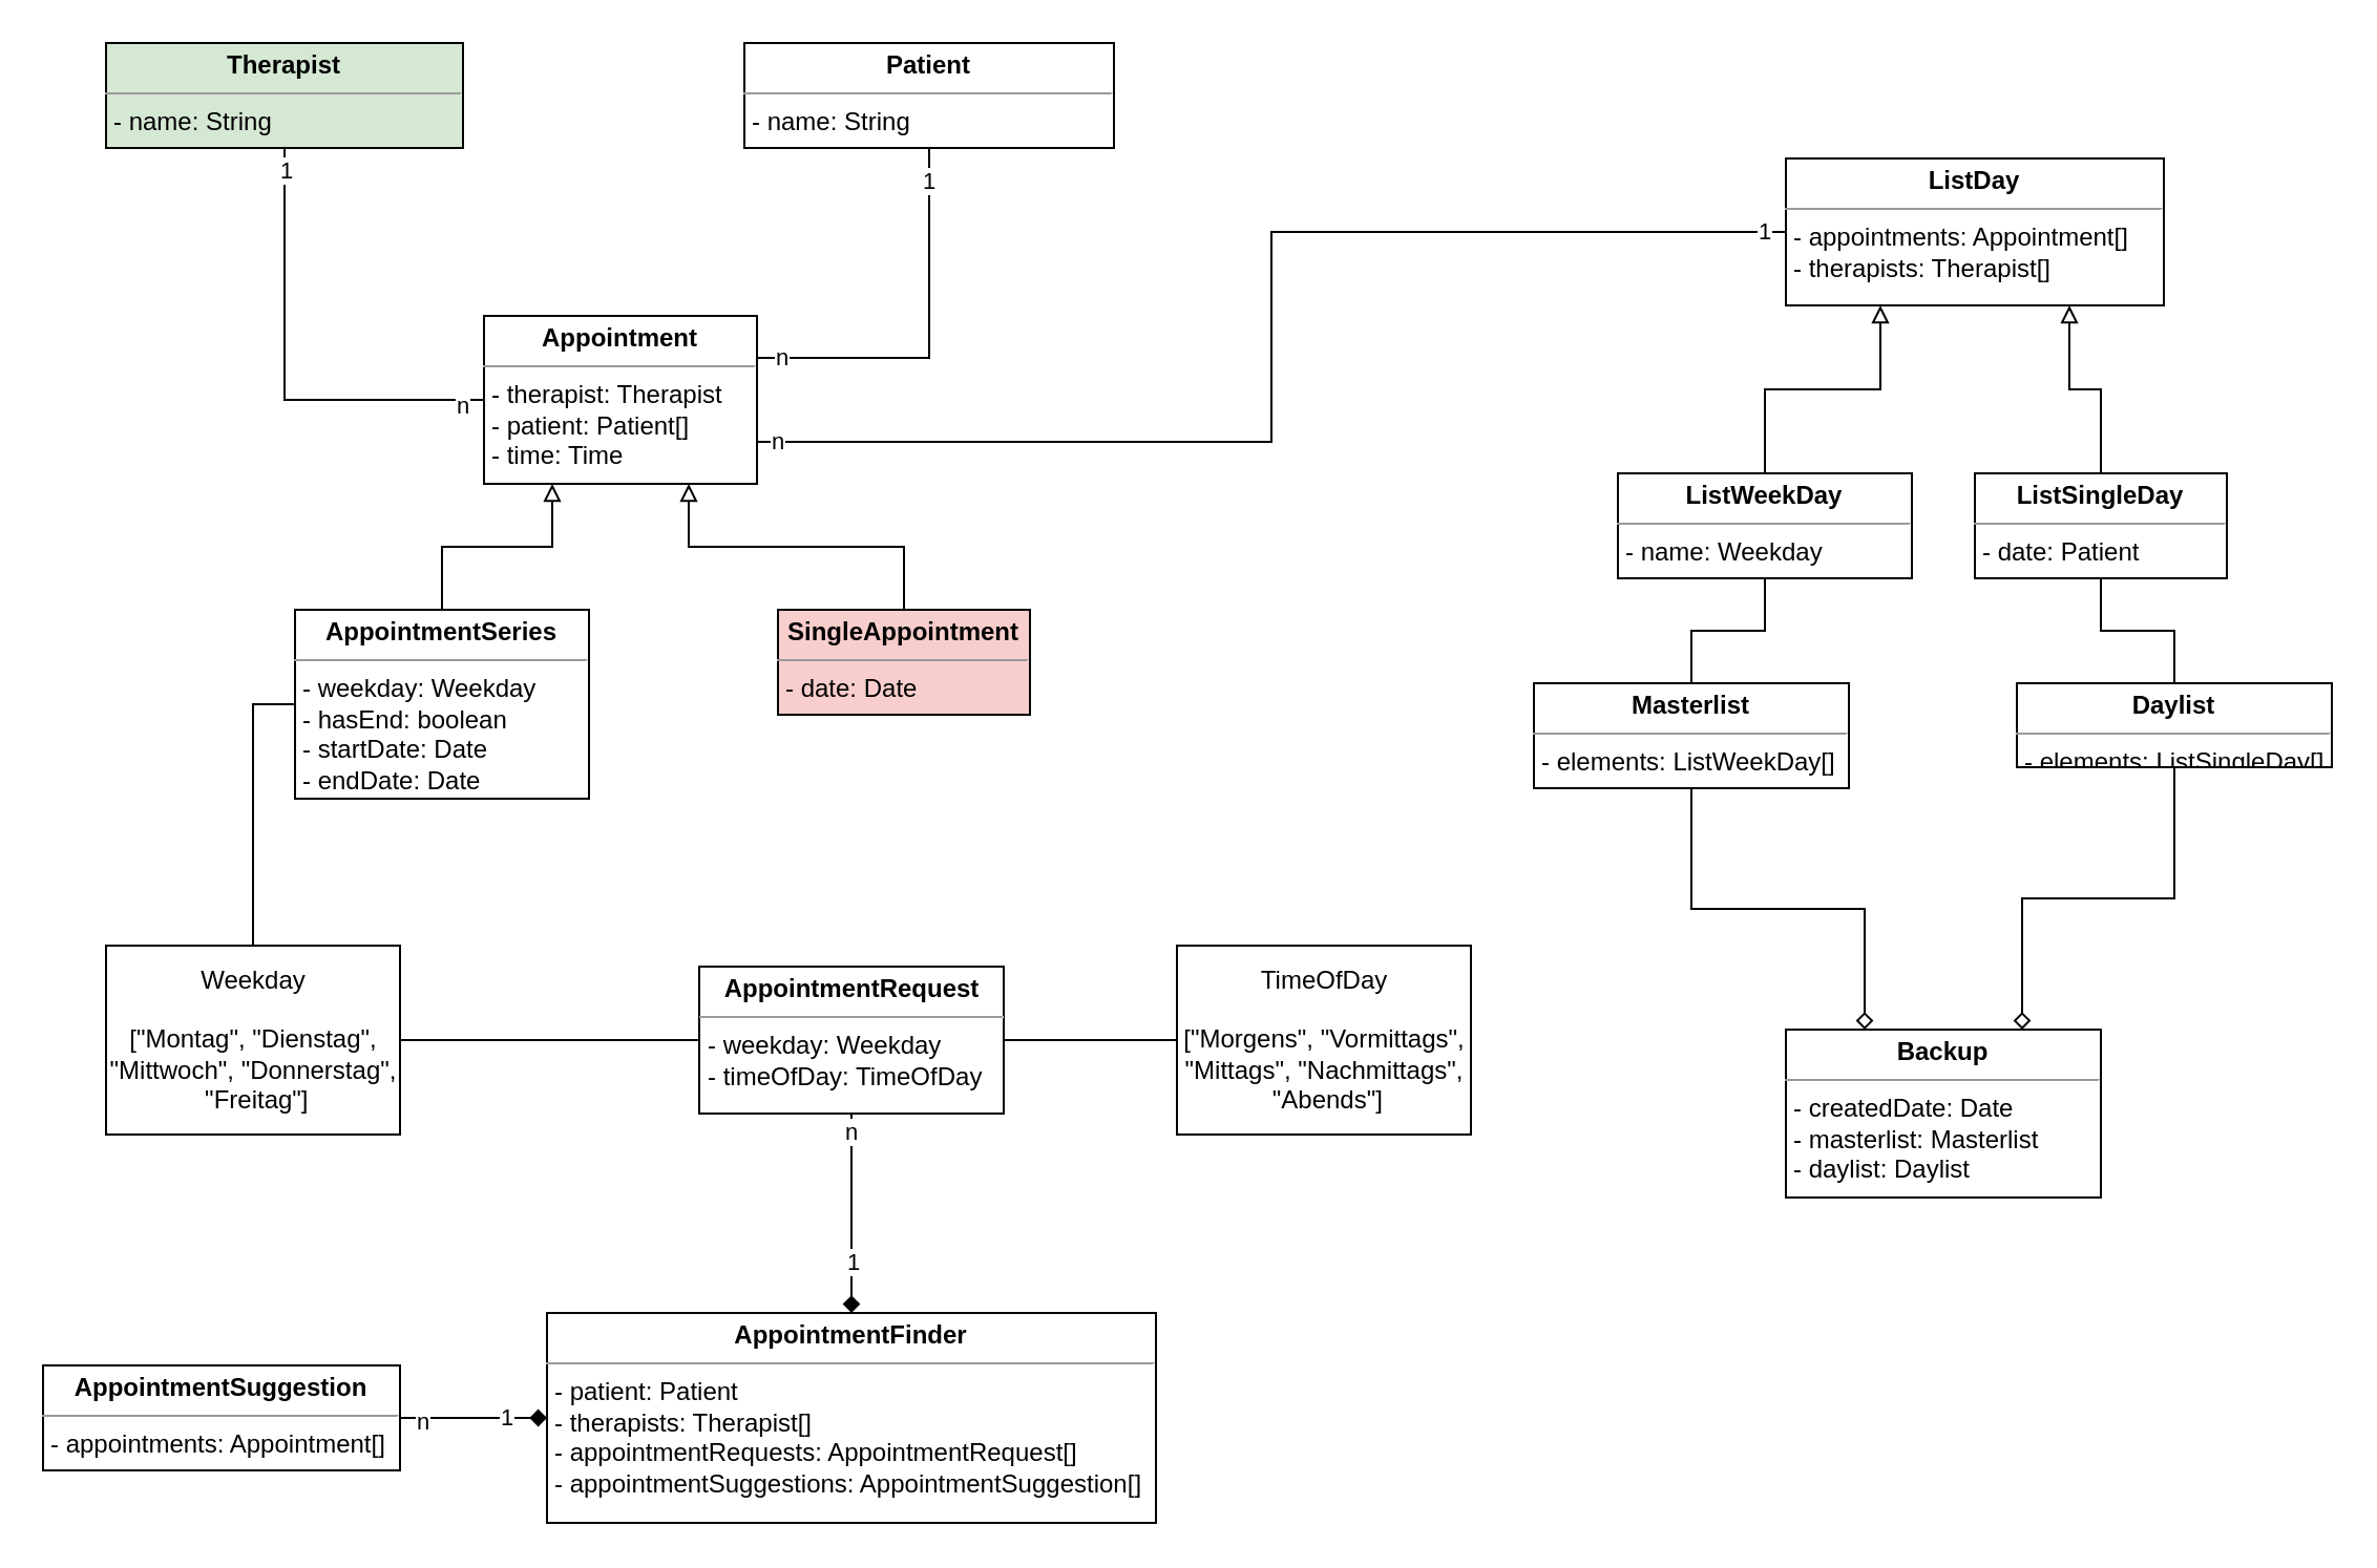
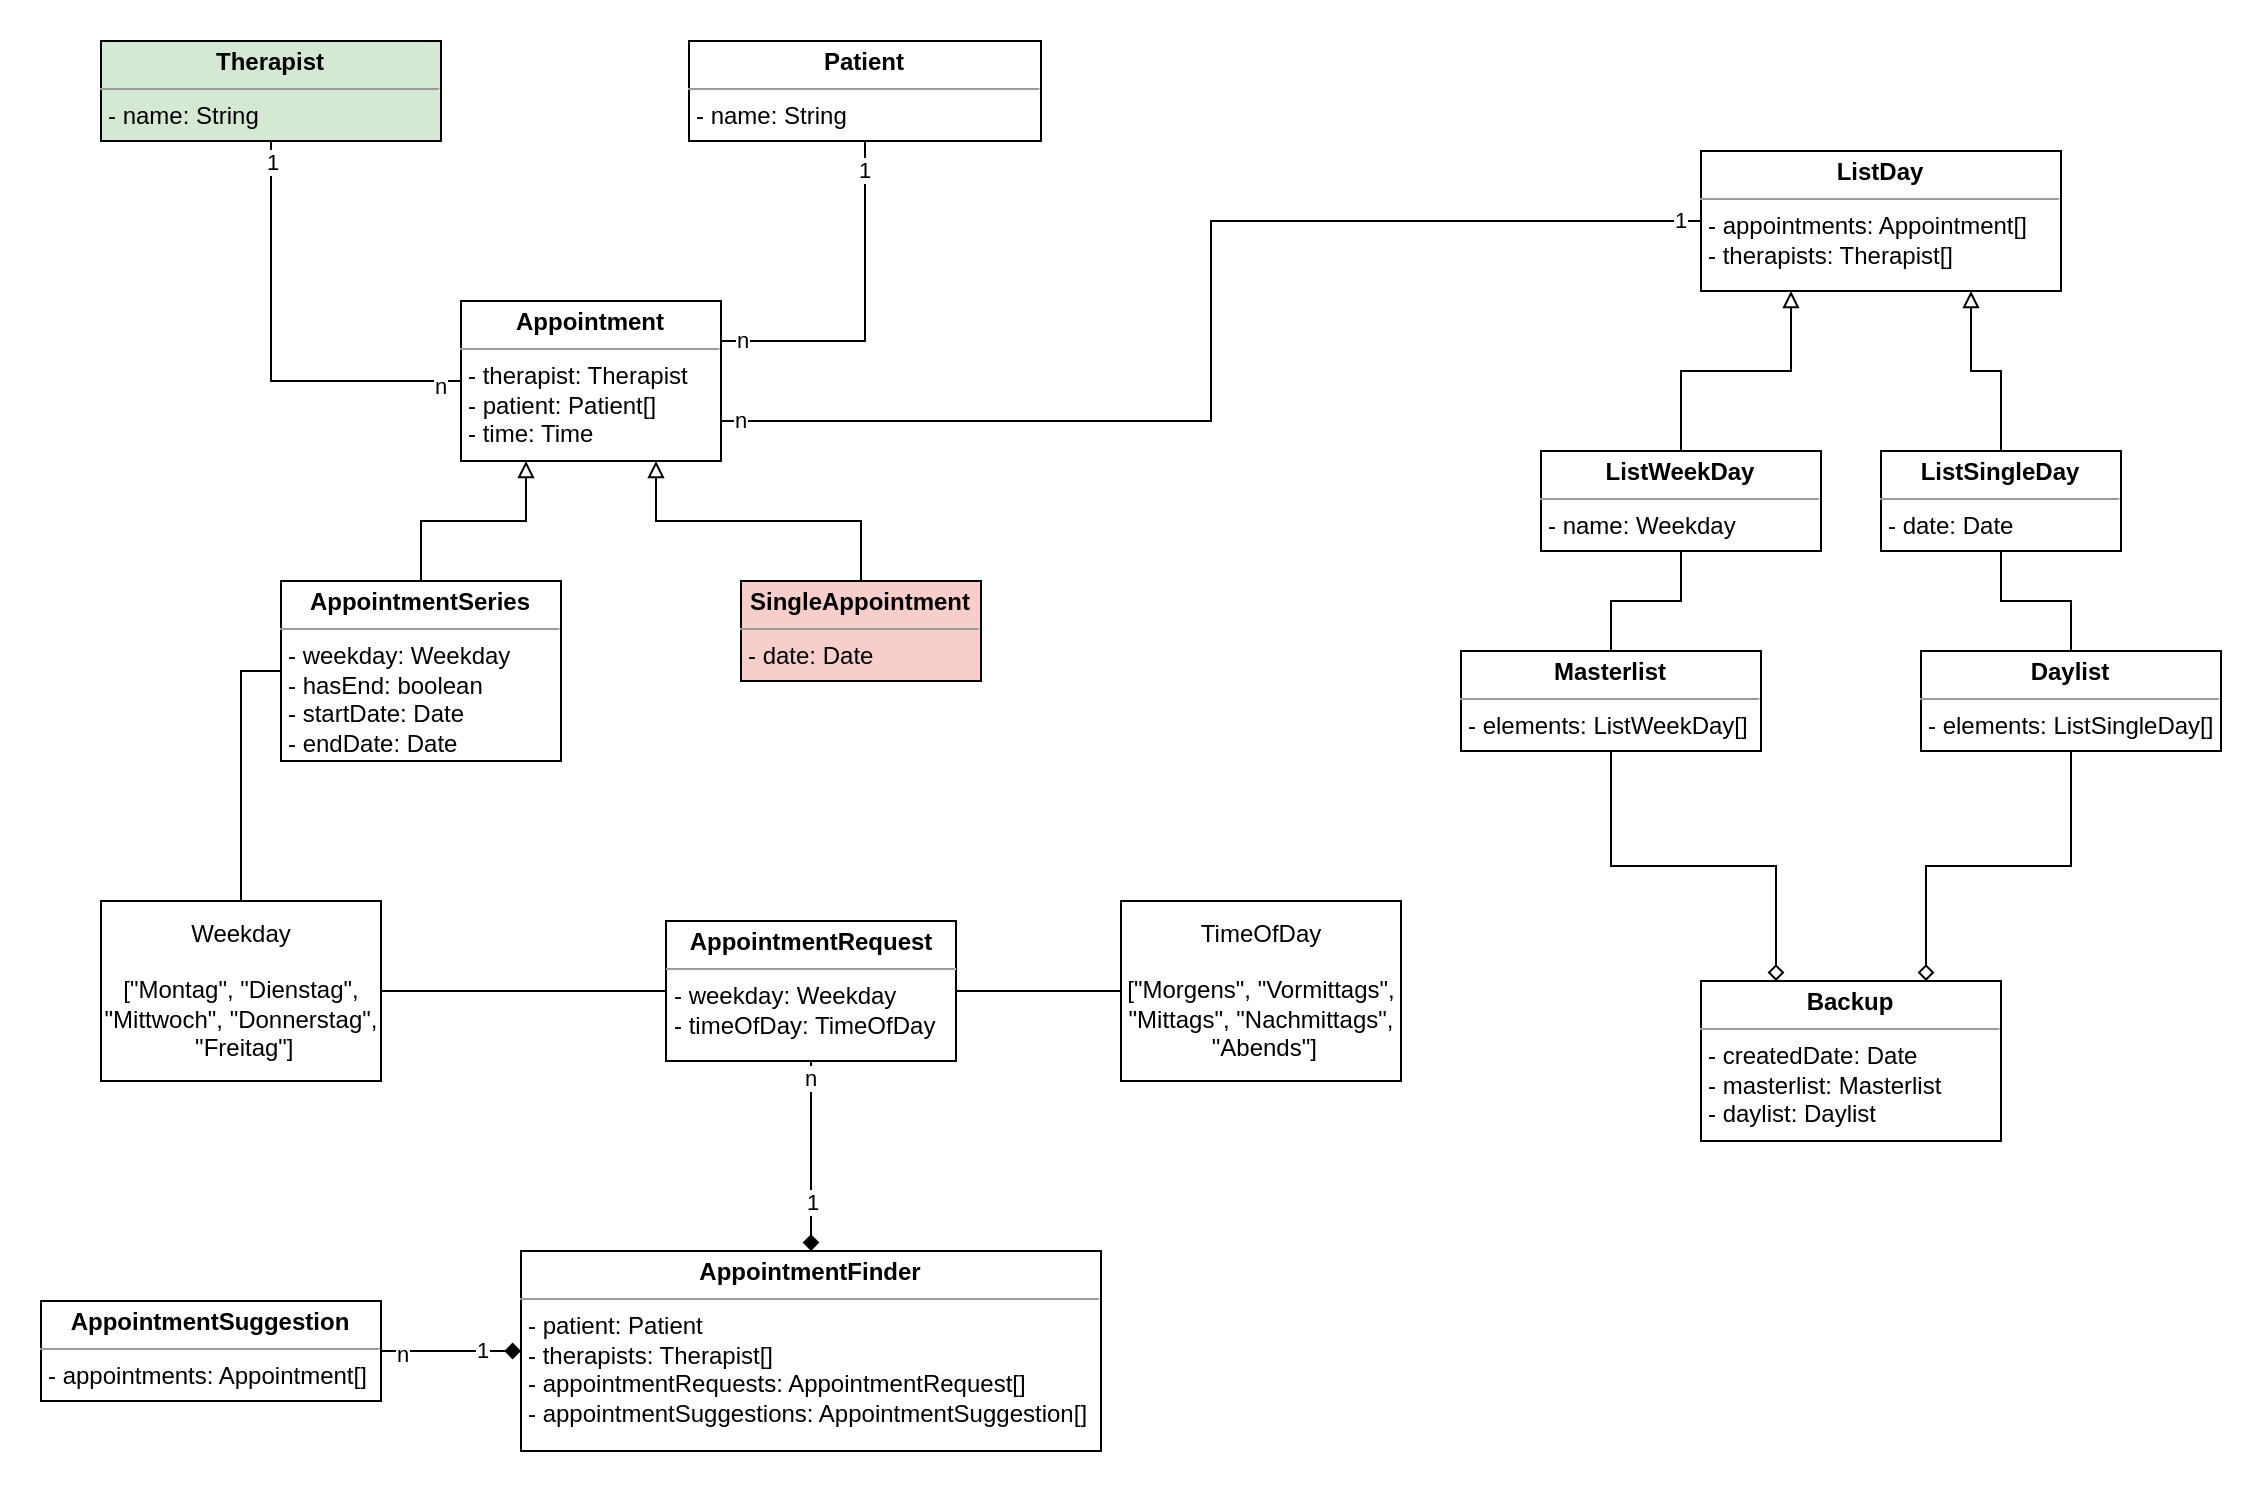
- <mxCell id="13" value="&lt;p style=&quot;margin: 0px ; margin-top: 4px ; text-align: center&quot;&gt;&lt;b&gt;Patient&lt;/b&gt;&lt;/p&gt;&lt;hr size=&quot;1&quot;&gt;&lt;p style=&quot;margin: 0px ; margin-left: 4px&quot;&gt;- name: String&lt;/p&gt;&lt;p style=&quot;margin: 0px 0px 0px 4px&quot;&gt;&lt;br&gt;&lt;/p&gt;" style="verticalAlign=top;align=left;overflow=fill;fontSize=12;fontFamily=Helvetica;html=1;" parent="1" vertex="1"><mxGeometry x="354" y="20" width="176" height="50" as="geometry" /></mxCell>
+ <mxCell id="13" value="&lt;p style=&quot;margin: 0px ; margin-top: 4px ; text-align: center&quot;&gt;&lt;b&gt;Patient&lt;/b&gt;&lt;/p&gt;&lt;hr size=&quot;1&quot;&gt;&lt;p style=&quot;margin: 0px ; margin-left: 4px&quot;&gt;- name: String&lt;/p&gt;&lt;p style=&quot;margin: 0px 0px 0px 4px&quot;&gt;&lt;br&gt;&lt;/p&gt;" style="verticalAlign=top;align=left;overflow=fill;fontSize=12;fontFamily=Helvetica;html=1;" parent="1" vertex="1"><mxGeometry x="344" y="20" width="176" height="50" as="geometry" /></mxCell>
- <mxCell id="37" value="&lt;p style=&quot;margin: 0px ; margin-top: 4px ; text-align: center&quot;&gt;&lt;b&gt;ListSingleDay&lt;/b&gt;&lt;/p&gt;&lt;hr size=&quot;1&quot;&gt;&lt;p style=&quot;margin: 0px ; margin-left: 4px&quot;&gt;&lt;span&gt;- date: Patient&lt;/span&gt;&lt;/p&gt;&lt;p style=&quot;margin: 0px ; margin-left: 4px&quot;&gt;&lt;br&gt;&lt;/p&gt;" style="verticalAlign=top;align=left;overflow=fill;fontSize=12;fontFamily=Helvetica;html=1;" parent="1" vertex="1"><mxGeometry x="940" y="225" width="120" height="50" as="geometry" /></mxCell>
+ <mxCell id="37" value="&lt;p style=&quot;margin: 0px ; margin-top: 4px ; text-align: center&quot;&gt;&lt;b&gt;ListSingleDay&lt;/b&gt;&lt;/p&gt;&lt;hr size=&quot;1&quot;&gt;&lt;p style=&quot;margin: 0px ; margin-left: 4px&quot;&gt;&lt;span&gt;- date: Date&lt;/span&gt;&lt;/p&gt;&lt;p style=&quot;margin: 0px ; margin-left: 4px&quot;&gt;&lt;br&gt;&lt;/p&gt;" style="verticalAlign=top;align=left;overflow=fill;fontSize=12;fontFamily=Helvetica;html=1;" parent="1" vertex="1"><mxGeometry x="940" y="225" width="120" height="50" as="geometry" /></mxCell>
- <mxCell id="42" value="&lt;p style=&quot;margin: 0px ; margin-top: 4px ; text-align: center&quot;&gt;&lt;b&gt;Daylist&lt;/b&gt;&lt;/p&gt;&lt;hr size=&quot;1&quot;&gt;&lt;p style=&quot;margin: 0px ; margin-left: 4px&quot;&gt;&lt;span&gt;- elements: ListSingleDay[]&lt;/span&gt;&lt;/p&gt;&lt;p style=&quot;margin: 0px ; margin-left: 4px&quot;&gt;&lt;br&gt;&lt;/p&gt;" style="verticalAlign=top;align=left;overflow=fill;fontSize=12;fontFamily=Helvetica;html=1;" parent="1" vertex="1"><mxGeometry x="960" y="325" width="150" height="40" as="geometry" /></mxCell>
+ <mxCell id="42" value="&lt;p style=&quot;margin: 0px ; margin-top: 4px ; text-align: center&quot;&gt;&lt;b&gt;Daylist&lt;/b&gt;&lt;/p&gt;&lt;hr size=&quot;1&quot;&gt;&lt;p style=&quot;margin: 0px ; margin-left: 4px&quot;&gt;&lt;span&gt;- elements: ListSingleDay[]&lt;/span&gt;&lt;/p&gt;&lt;p style=&quot;margin: 0px ; margin-left: 4px&quot;&gt;&lt;br&gt;&lt;/p&gt;" style="verticalAlign=top;align=left;overflow=fill;fontSize=12;fontFamily=Helvetica;html=1;" parent="1" vertex="1"><mxGeometry x="960" y="325" width="150" height="50" as="geometry" /></mxCell>
